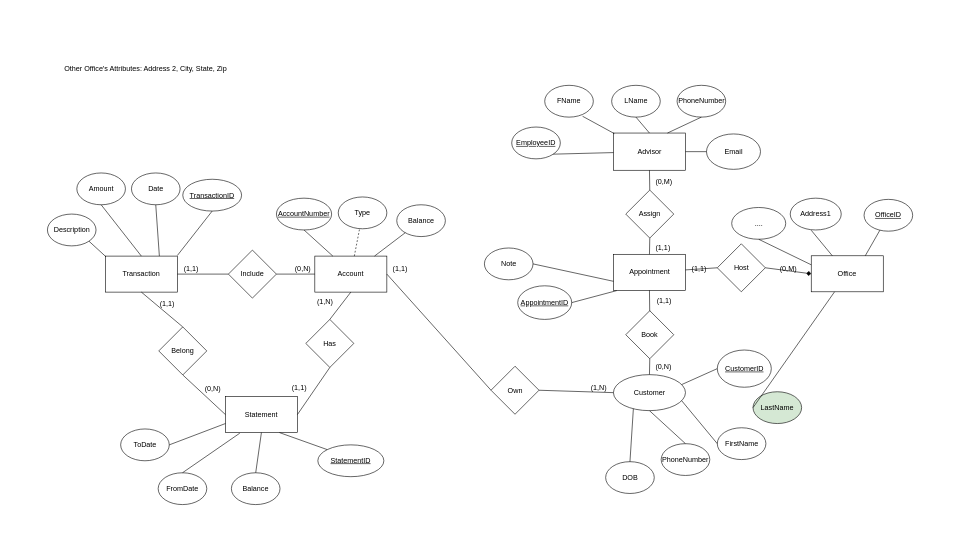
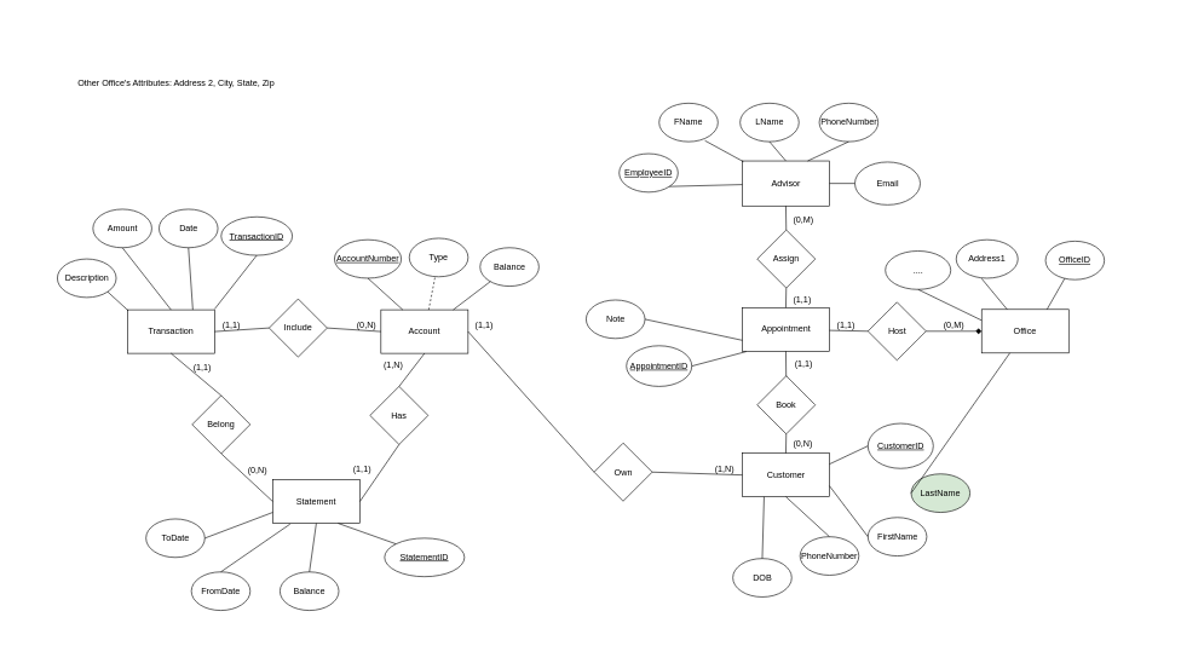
- <mxCell id="91" value="Host" style="rhombus;whiteSpace=wrap;html=1;" parent="1" vertex="1"><mxGeometry x="1194.5" y="405.5" width="80" height="80" as="geometry" /></mxCell>
+ <mxCell id="91" value="Host" style="rhombus;whiteSpace=wrap;html=1;" parent="1" vertex="1"><mxGeometry x="1194.5" y="415.5" width="80" height="80" as="geometry" /></mxCell>
- <mxCell id="7" value="Include" style="rhombus;whiteSpace=wrap;html=1;" parent="1" vertex="1"><mxGeometry x="380" y="416" width="80" height="80" as="geometry" /></mxCell>
+ <mxCell id="7" value="Include" style="rhombus;whiteSpace=wrap;html=1;" parent="1" vertex="1"><mxGeometry x="370" y="411" width="80" height="80" as="geometry" /></mxCell>
- <mxCell id="3" value="Customer" style="ellipse;whiteSpace=wrap;html=1;" parent="1" vertex="1"><mxGeometry x="1021.5" y="623.5" width="120" height="60" as="geometry" /></mxCell>
+ <mxCell id="3" value="Customer" style="rounded=0;whiteSpace=wrap;html=1;" parent="1" vertex="1"><mxGeometry x="1021.5" y="623.5" width="120" height="60" as="geometry" /></mxCell>
